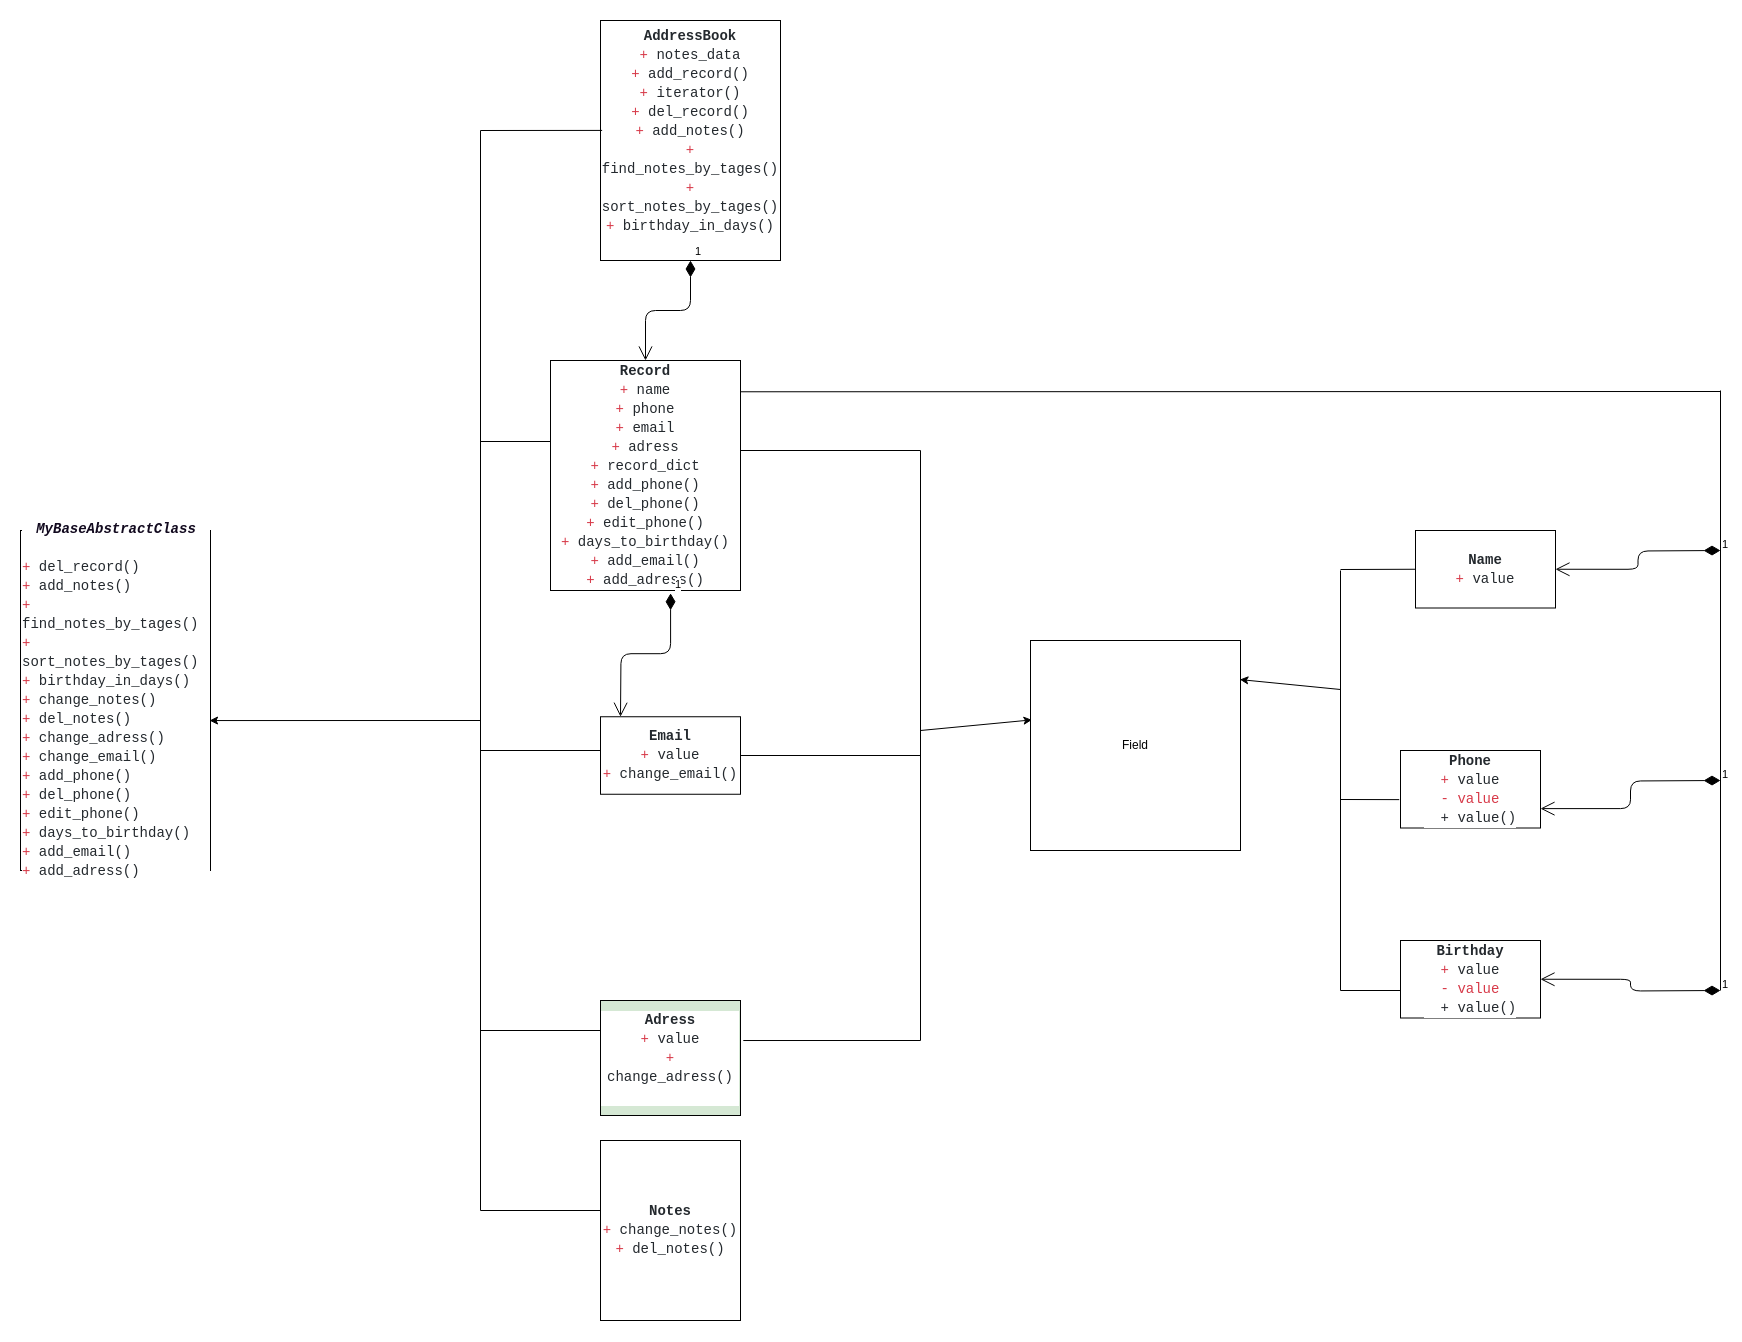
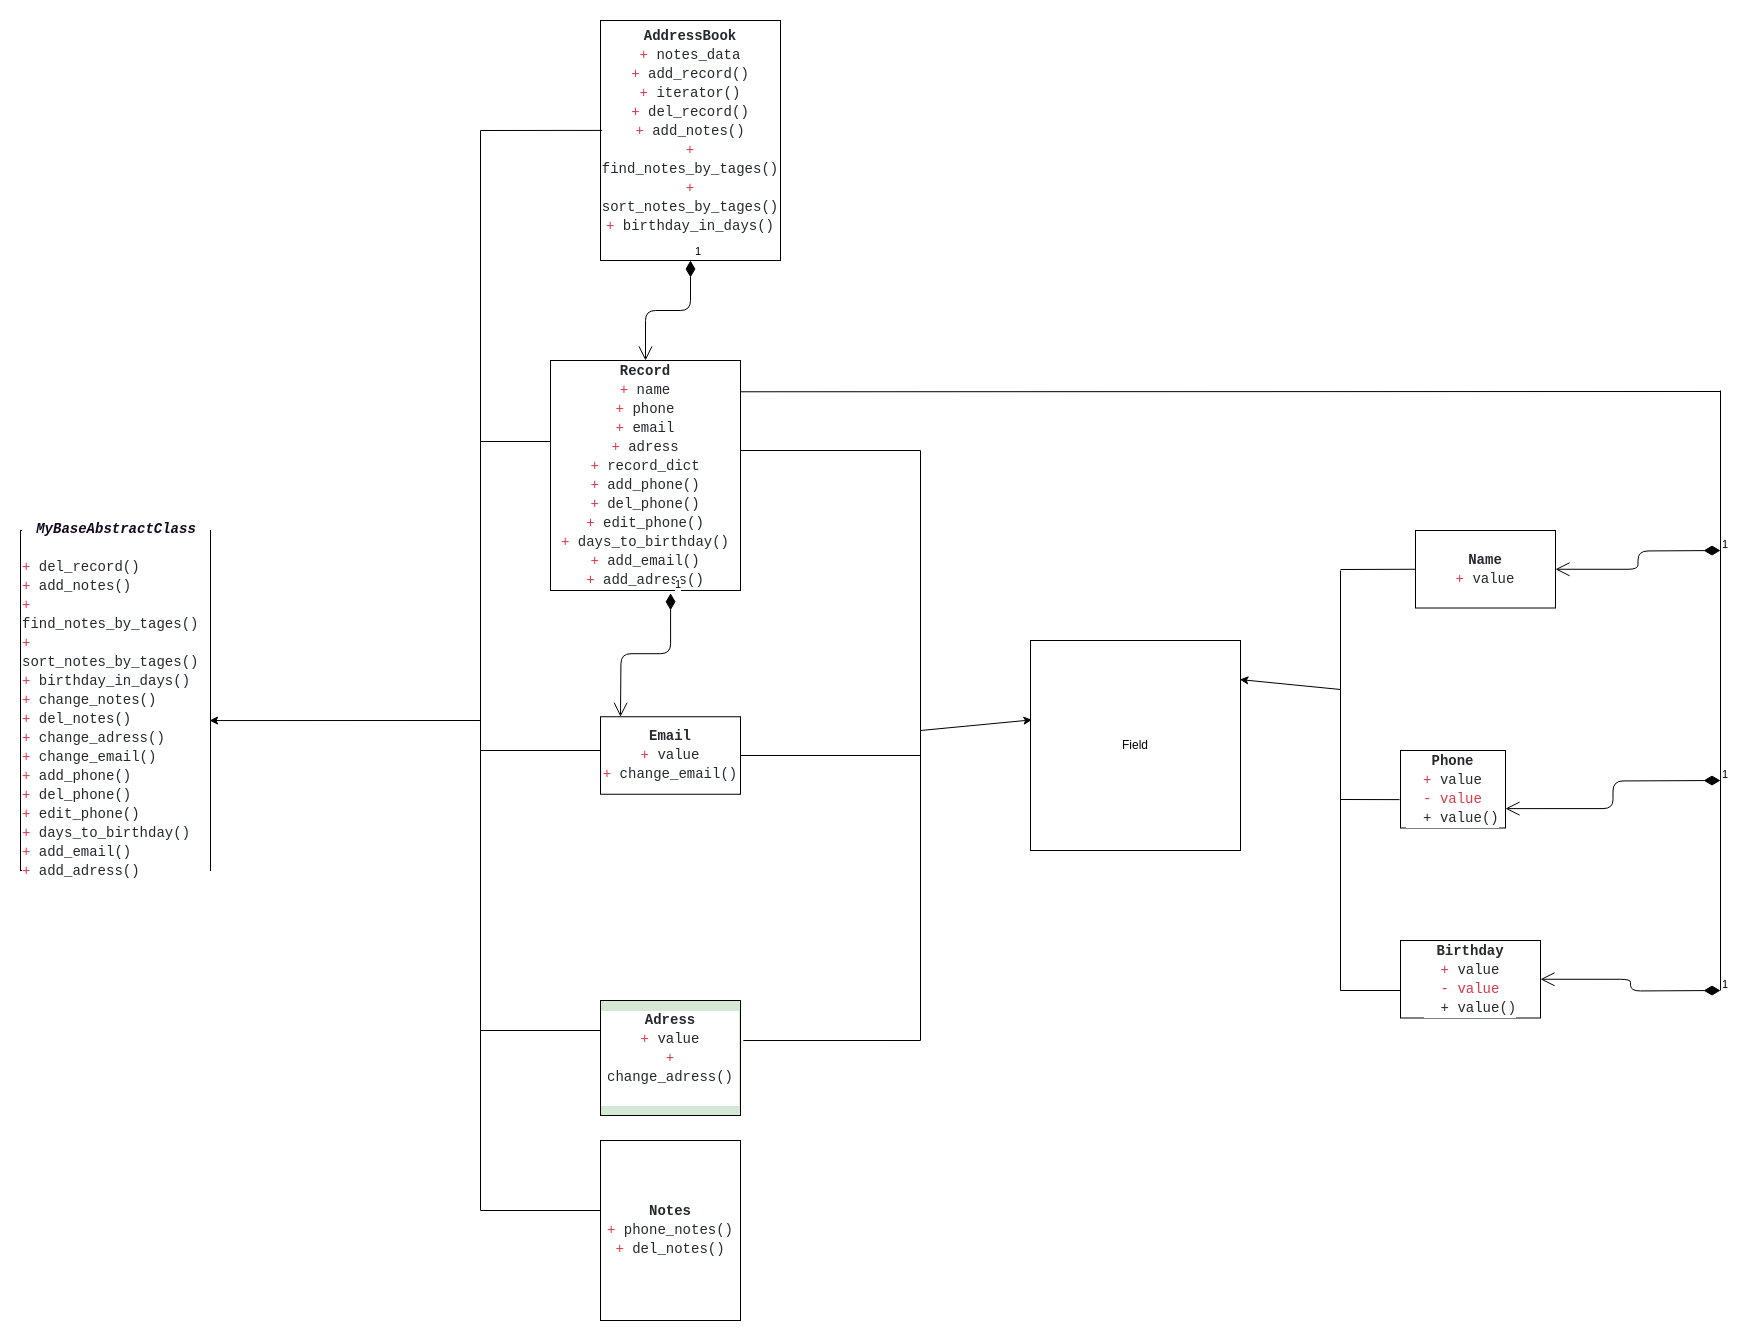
- <mxCell id="22" value="&lt;div style=&quot;background-color: rgb(255 , 255 , 255) ; font-family: &amp;#34;consolas&amp;#34; , &amp;#34;courier new&amp;#34; , monospace ; font-size: 14px ; line-height: 19px&quot;&gt;&lt;div style=&quot;color: rgb(36 , 41 , 46)&quot;&gt;&lt;b&gt;Phone&lt;/b&gt;&lt;/div&gt;&lt;div style=&quot;color: rgb(36 , 41 , 46)&quot;&gt;&lt;span style=&quot;color: #d73a49&quot;&gt;+&lt;/span&gt; value&lt;/div&gt;&lt;div&gt;&lt;font color=&quot;#d73a49&quot;&gt;- value&lt;/font&gt;&lt;/div&gt;&lt;div&gt;&lt;font color=&quot;#24292e&quot;&gt;&amp;nbsp; + value()&lt;/font&gt;&lt;/div&gt;&lt;/div&gt;" style="rounded=0;whiteSpace=wrap;html=1;align=center;" vertex="1" parent="1"><mxGeometry x="1400" y="750" width="140" height="77.5" as="geometry" /></mxCell>
+ <mxCell id="22" value="&lt;div style=&quot;background-color: rgb(255 , 255 , 255) ; font-family: &amp;#34;consolas&amp;#34; , &amp;#34;courier new&amp;#34; , monospace ; font-size: 14px ; line-height: 19px&quot;&gt;&lt;div style=&quot;color: rgb(36 , 41 , 46)&quot;&gt;&lt;b&gt;Phone&lt;/b&gt;&lt;/div&gt;&lt;div style=&quot;color: rgb(36 , 41 , 46)&quot;&gt;&lt;span style=&quot;color: #d73a49&quot;&gt;+&lt;/span&gt; value&lt;/div&gt;&lt;div&gt;&lt;font color=&quot;#d73a49&quot;&gt;- value&lt;/font&gt;&lt;/div&gt;&lt;div&gt;&lt;font color=&quot;#24292e&quot;&gt;&amp;nbsp; + value()&lt;/font&gt;&lt;/div&gt;&lt;/div&gt;" style="rounded=0;whiteSpace=wrap;html=1;align=center;" vertex="1" parent="1"><mxGeometry x="1400" y="750" width="105" height="77.5" as="geometry" /></mxCell>
- <mxCell id="5" value="&lt;div style=&quot;color: rgb(36 , 41 , 46) ; background-color: rgb(255 , 255 , 255) ; font-family: &amp;#34;consolas&amp;#34; , &amp;#34;courier new&amp;#34; , monospace ; font-size: 14px ; line-height: 19px&quot;&gt;&lt;div&gt;&lt;b&gt;Notes&lt;/b&gt;&lt;/div&gt;&lt;div&gt;&lt;span style=&quot;color: #d73a49&quot;&gt;+&lt;/span&gt; change_notes()&lt;/div&gt;&lt;div&gt;&lt;span style=&quot;color: #d73a49&quot;&gt;+&lt;/span&gt; del_notes()&lt;/div&gt;&lt;/div&gt;" style="rounded=0;whiteSpace=wrap;html=1;" vertex="1" parent="1"><mxGeometry x="600" y="1140" width="140" height="180" as="geometry" /></mxCell>
+ <mxCell id="5" value="&lt;div style=&quot;color: rgb(36 , 41 , 46) ; background-color: rgb(255 , 255 , 255) ; font-family: &amp;#34;consolas&amp;#34; , &amp;#34;courier new&amp;#34; , monospace ; font-size: 14px ; line-height: 19px&quot;&gt;&lt;div&gt;&lt;b&gt;Notes&lt;/b&gt;&lt;/div&gt;&lt;div&gt;&lt;span style=&quot;color: #d73a49&quot;&gt;+&lt;/span&gt; phone_notes()&lt;/div&gt;&lt;div&gt;&lt;span style=&quot;color: #d73a49&quot;&gt;+&lt;/span&gt; del_notes()&lt;/div&gt;&lt;/div&gt;" style="rounded=0;whiteSpace=wrap;html=1;" vertex="1" parent="1"><mxGeometry x="600" y="1140" width="140" height="180" as="geometry" /></mxCell>
